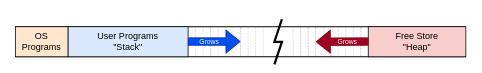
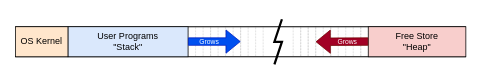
- <mxCell id="90" value="OS Programs" style="rounded=0;whiteSpace=wrap;html=1;strokeColor=#000000;strokeWidth=1;fillColor=#ffe6cc;" parent="79" vertex="1"><mxGeometry width="70" height="40" as="geometry" /></mxCell>
+ <mxCell id="90" value="OS Kernel" style="rounded=0;whiteSpace=wrap;html=1;strokeColor=#000000;strokeWidth=1;fillColor=#ffe6cc;" parent="79" vertex="1"><mxGeometry width="70" height="40" as="geometry" /></mxCell>
